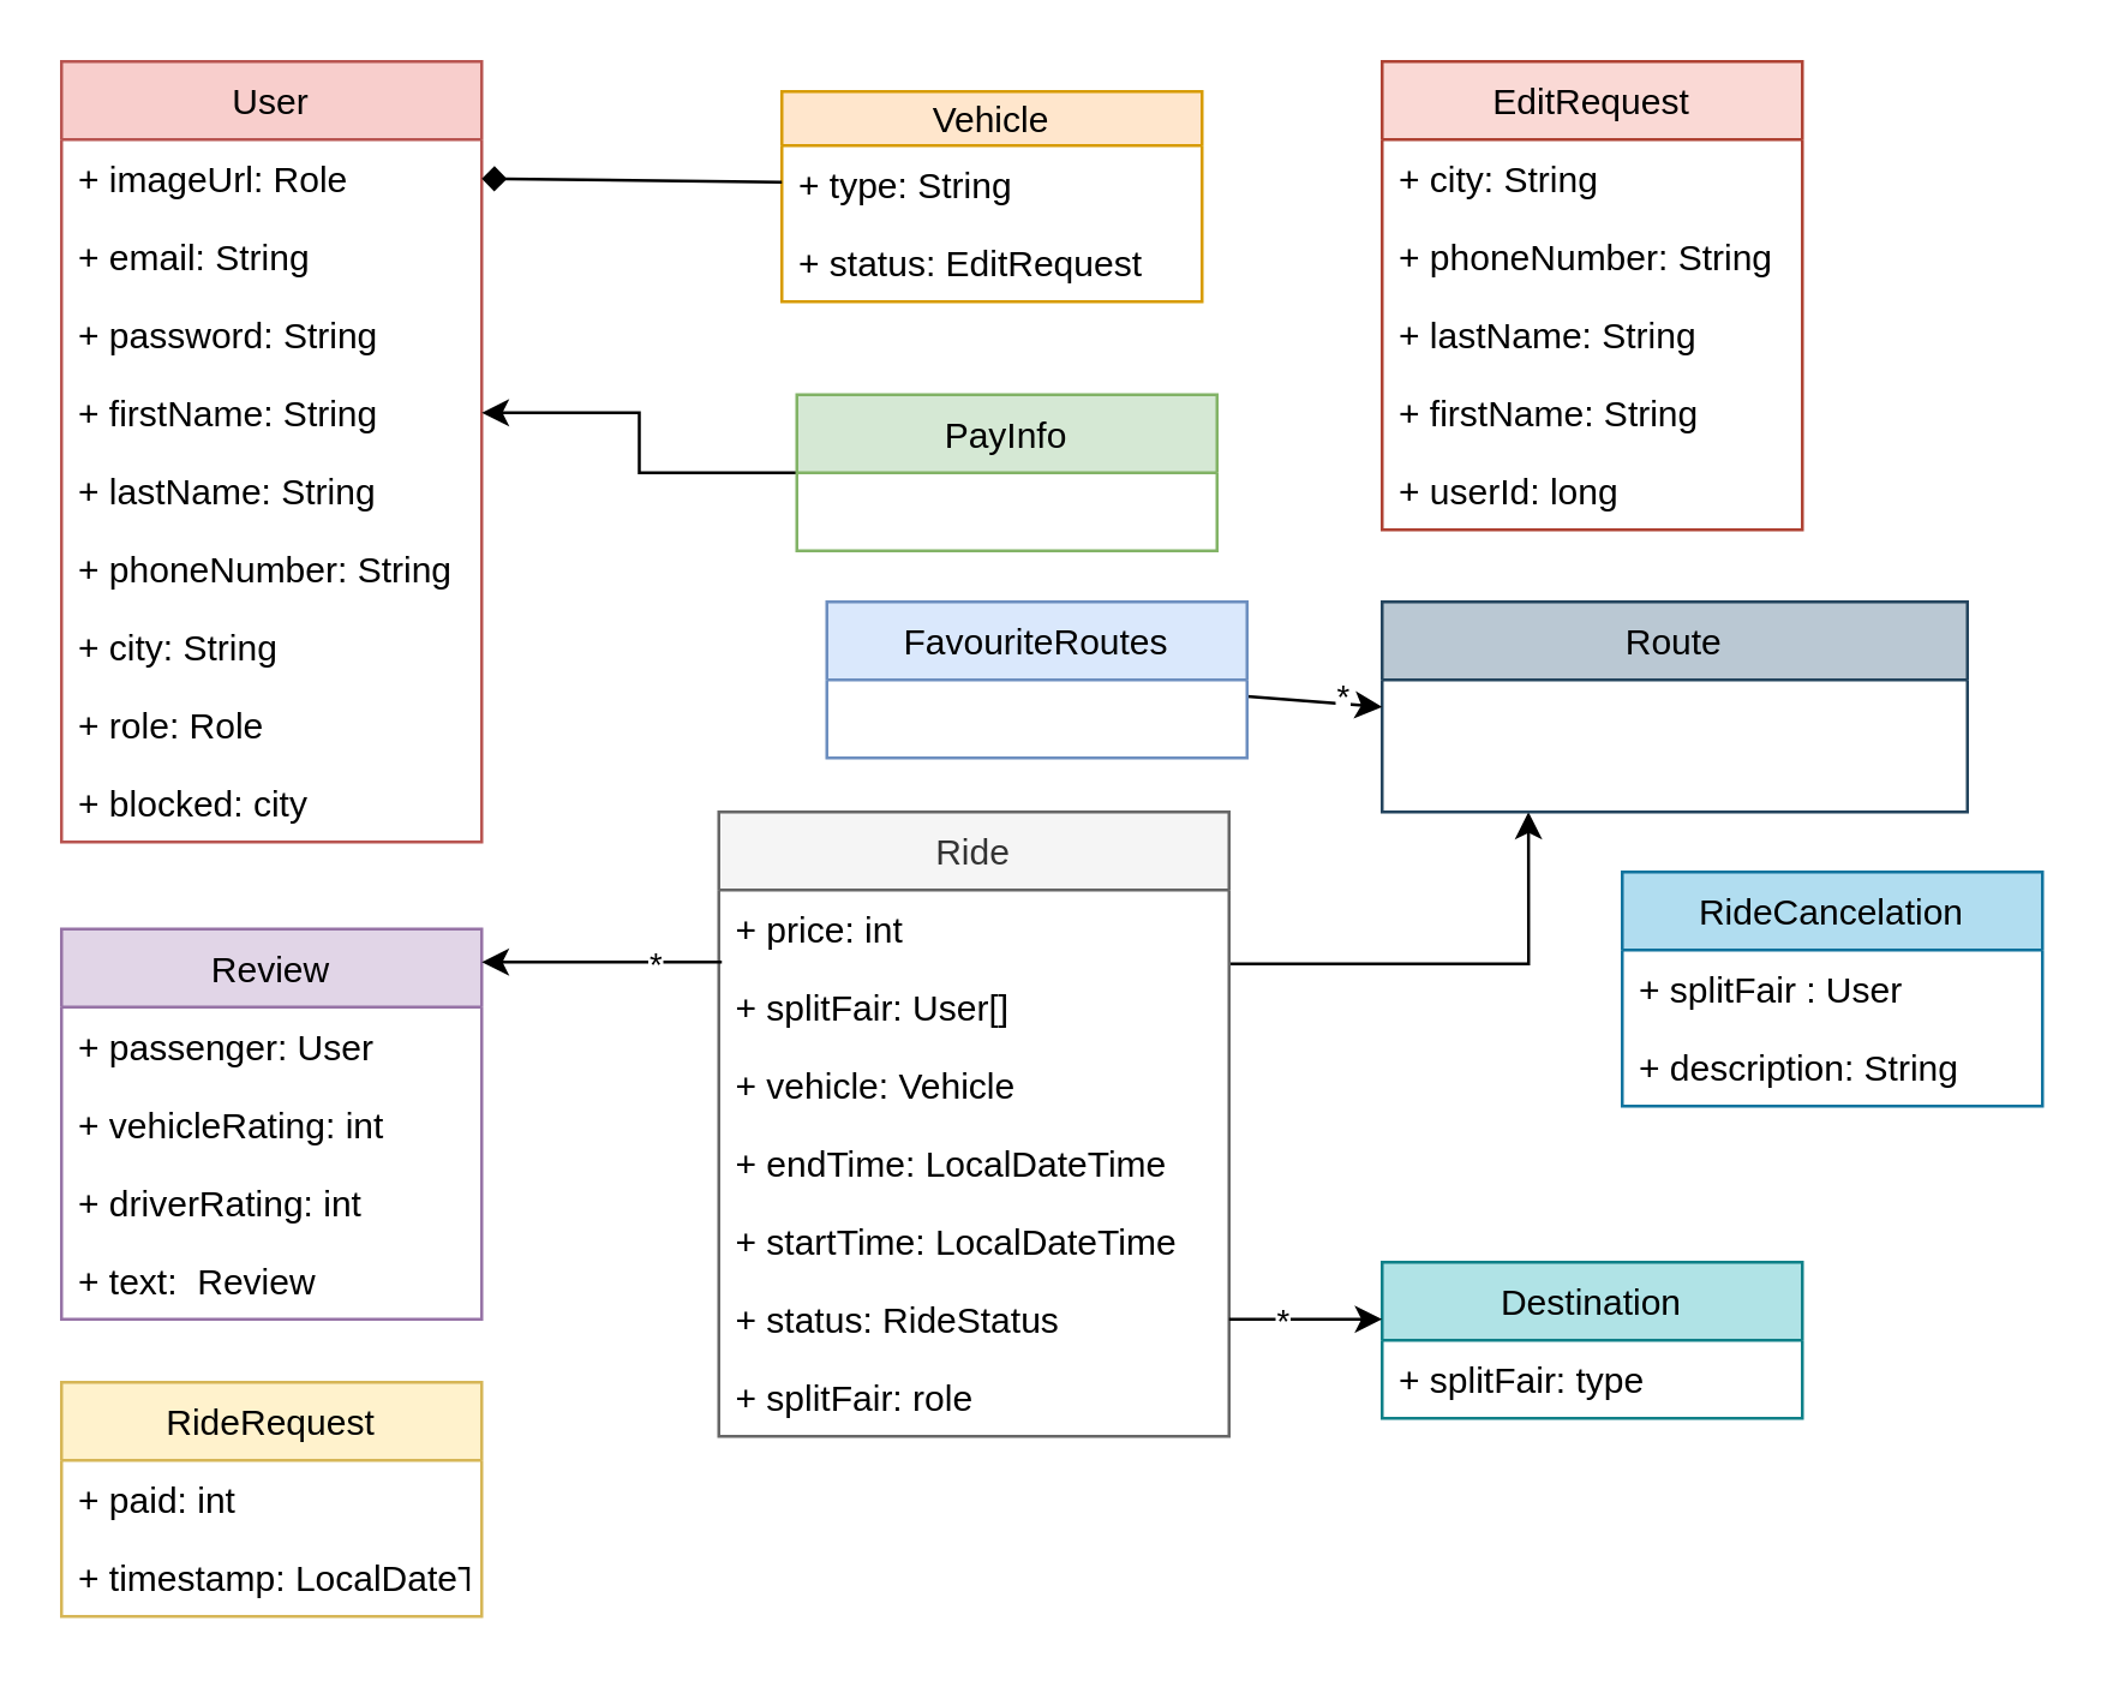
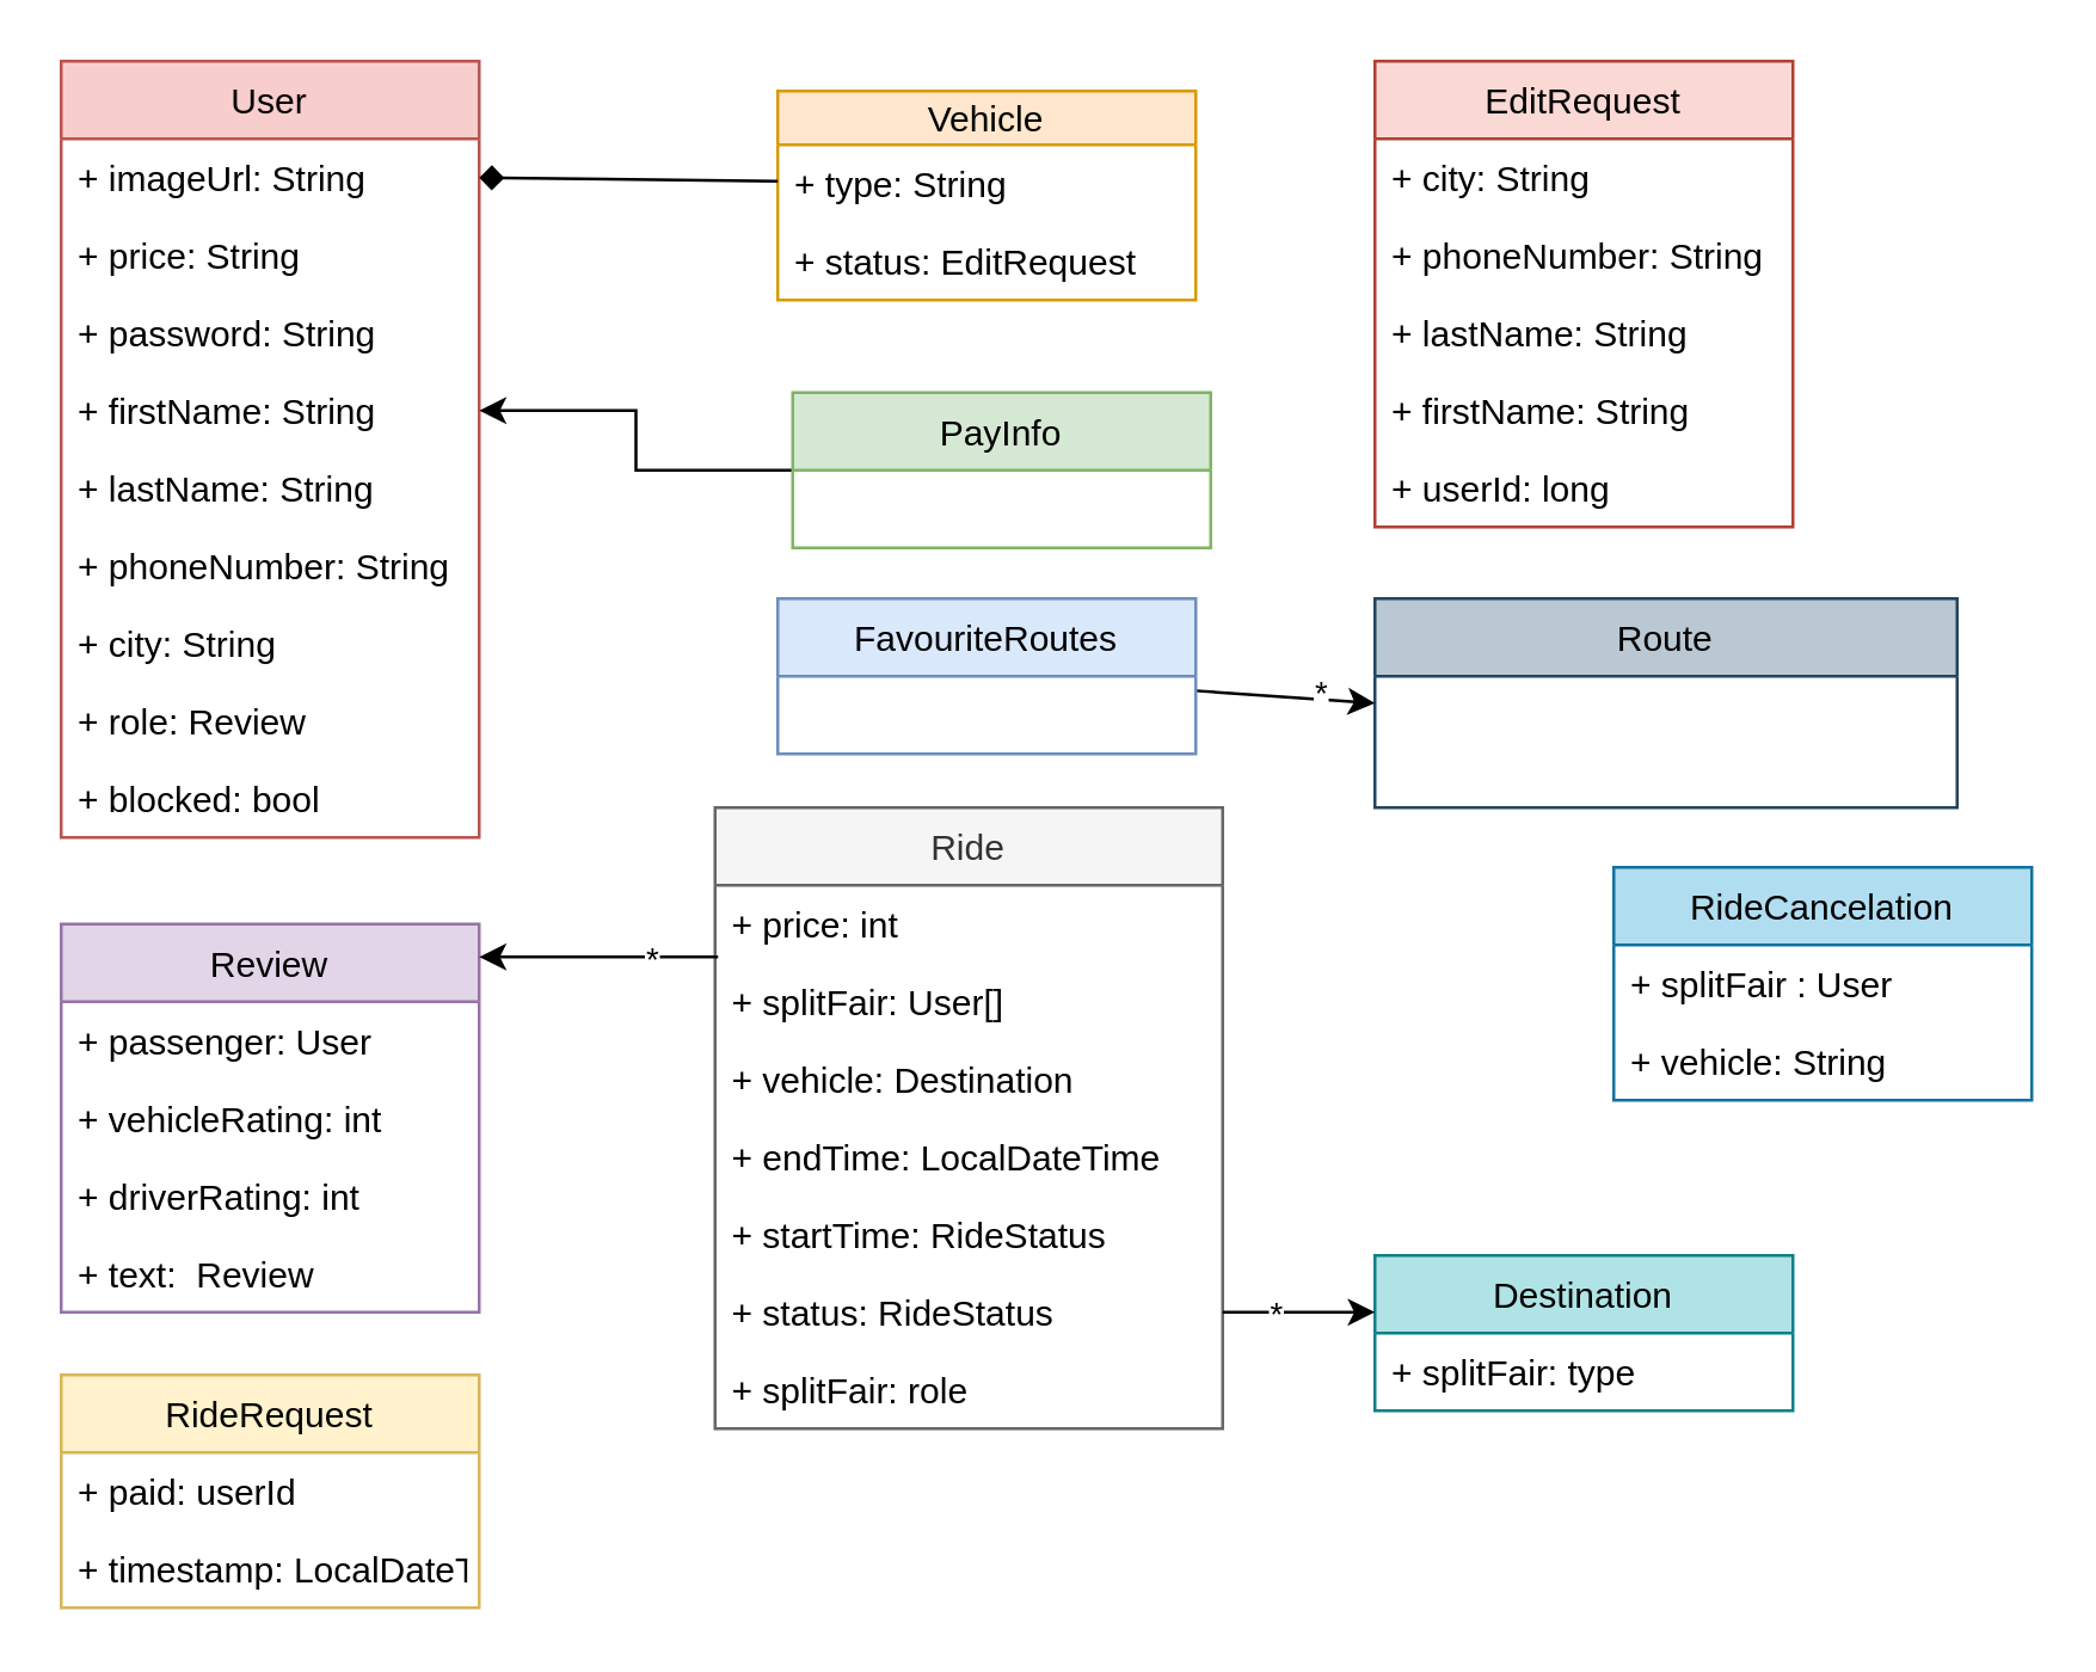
- <mxCell id="3" value="+ imageUrl: Role" style="text;strokeColor=none;fillColor=none;align=left;verticalAlign=top;spacingLeft=4;spacingRight=4;overflow=hidden;rotatable=0;points=[[0,0.5],[1,0.5]];portConstraint=eastwest;" parent="2" vertex="1"><mxGeometry y="26" width="140" height="26" as="geometry" /></mxCell>
+ <mxCell id="3" value="+ imageUrl: String" style="text;strokeColor=none;fillColor=none;align=left;verticalAlign=top;spacingLeft=4;spacingRight=4;overflow=hidden;rotatable=0;points=[[0,0.5],[1,0.5]];portConstraint=eastwest;" parent="2" vertex="1"><mxGeometry y="26" width="140" height="26" as="geometry" /></mxCell>
- <mxCell id="4" value="+ email: String" style="text;strokeColor=none;fillColor=none;align=left;verticalAlign=top;spacingLeft=4;spacingRight=4;overflow=hidden;rotatable=0;points=[[0,0.5],[1,0.5]];portConstraint=eastwest;" parent="2" vertex="1"><mxGeometry y="52" width="140" height="26" as="geometry" /></mxCell>
+ <mxCell id="4" value="+ price: String" style="text;strokeColor=none;fillColor=none;align=left;verticalAlign=top;spacingLeft=4;spacingRight=4;overflow=hidden;rotatable=0;points=[[0,0.5],[1,0.5]];portConstraint=eastwest;" parent="2" vertex="1"><mxGeometry y="52" width="140" height="26" as="geometry" /></mxCell>
- <mxCell id="50" value="FavouriteRoutes" style="swimlane;fontStyle=0;childLayout=stackLayout;horizontal=1;startSize=26;fillColor=#dae8fc;horizontalStack=0;resizeParent=1;resizeParentMax=0;resizeLast=0;collapsible=1;marginBottom=0;strokeColor=#6c8ebf;" parent="1" vertex="1"><mxGeometry x="275" y="200" width="140" height="52" as="geometry" /></mxCell>
+ <mxCell id="50" value="FavouriteRoutes" style="swimlane;fontStyle=0;childLayout=stackLayout;horizontal=1;startSize=26;fillColor=#dae8fc;horizontalStack=0;resizeParent=1;resizeParentMax=0;resizeLast=0;collapsible=1;marginBottom=0;strokeColor=#6c8ebf;" parent="1" vertex="1"><mxGeometry x="260" y="200" width="140" height="52" as="geometry" /></mxCell>
- <mxCell id="10" value="+ role: Role" style="text;strokeColor=none;fillColor=none;align=left;verticalAlign=top;spacingLeft=4;spacingRight=4;overflow=hidden;rotatable=0;points=[[0,0.5],[1,0.5]];portConstraint=eastwest;" parent="2" vertex="1"><mxGeometry y="208" width="140" height="26" as="geometry" /></mxCell>
+ <mxCell id="10" value="+ role: Review" style="text;strokeColor=none;fillColor=none;align=left;verticalAlign=top;spacingLeft=4;spacingRight=4;overflow=hidden;rotatable=0;points=[[0,0.5],[1,0.5]];portConstraint=eastwest;" parent="2" vertex="1"><mxGeometry y="208" width="140" height="26" as="geometry" /></mxCell>
- <mxCell id="11" value="+ blocked: city" style="text;strokeColor=none;fillColor=none;align=left;verticalAlign=top;spacingLeft=4;spacingRight=4;overflow=hidden;rotatable=0;points=[[0,0.5],[1,0.5]];portConstraint=eastwest;" parent="2" vertex="1"><mxGeometry y="234" width="140" height="26" as="geometry" /></mxCell>
+ <mxCell id="11" value="+ blocked: bool" style="text;strokeColor=none;fillColor=none;align=left;verticalAlign=top;spacingLeft=4;spacingRight=4;overflow=hidden;rotatable=0;points=[[0,0.5],[1,0.5]];portConstraint=eastwest;" parent="2" vertex="1"><mxGeometry y="234" width="140" height="26" as="geometry" /></mxCell>
- <mxCell id="18" style="edgeStyle=orthogonalEdgeStyle;rounded=0;orthogonalLoop=1;jettySize=auto;html=1;entryX=0.25;entryY=1;entryDx=0;entryDy=0;startArrow=none;startFill=0;exitX=1.001;exitY=0.946;exitDx=0;exitDy=0;exitPerimeter=0;" parent="1" source="20" target="44" edge="1"><mxGeometry relative="1" as="geometry" /></mxCell>
- <mxCell id="53" value="+ description: String" style="text;strokeColor=none;fillColor=none;align=left;verticalAlign=top;spacingLeft=4;spacingRight=4;overflow=hidden;rotatable=0;points=[[0,0.5],[1,0.5]];portConstraint=eastwest;" parent="51" vertex="1"><mxGeometry y="52" width="140" height="26" as="geometry" /></mxCell>
+ <mxCell id="53" value="+ vehicle: String" style="text;strokeColor=none;fillColor=none;align=left;verticalAlign=top;spacingLeft=4;spacingRight=4;overflow=hidden;rotatable=0;points=[[0,0.5],[1,0.5]];portConstraint=eastwest;" parent="51" vertex="1"><mxGeometry y="52" width="140" height="26" as="geometry" /></mxCell>
- <mxCell id="22" value="+ vehicle: Vehicle" style="text;strokeColor=none;fillColor=none;align=left;verticalAlign=top;spacingLeft=4;spacingRight=4;overflow=hidden;rotatable=0;points=[[0,0.5],[1,0.5]];portConstraint=eastwest;" parent="19" vertex="1"><mxGeometry y="78" width="170" height="26" as="geometry" /></mxCell>
+ <mxCell id="22" value="+ vehicle: Destination" style="text;strokeColor=none;fillColor=none;align=left;verticalAlign=top;spacingLeft=4;spacingRight=4;overflow=hidden;rotatable=0;points=[[0,0.5],[1,0.5]];portConstraint=eastwest;" parent="19" vertex="1"><mxGeometry y="78" width="170" height="26" as="geometry" /></mxCell>
- <mxCell id="24" value="+ startTime: LocalDateTime" style="text;strokeColor=none;fillColor=none;align=left;verticalAlign=top;spacingLeft=4;spacingRight=4;overflow=hidden;rotatable=0;points=[[0,0.5],[1,0.5]];portConstraint=eastwest;" parent="19" vertex="1"><mxGeometry y="130" width="170" height="26" as="geometry" /></mxCell>
+ <mxCell id="24" value="+ startTime: RideStatus" style="text;strokeColor=none;fillColor=none;align=left;verticalAlign=top;spacingLeft=4;spacingRight=4;overflow=hidden;rotatable=0;points=[[0,0.5],[1,0.5]];portConstraint=eastwest;" parent="19" vertex="1"><mxGeometry y="130" width="170" height="26" as="geometry" /></mxCell>
- <mxCell id="46" value="+ paid: int" style="text;strokeColor=none;fillColor=none;align=left;verticalAlign=top;spacingLeft=4;spacingRight=4;overflow=hidden;rotatable=0;points=[[0,0.5],[1,0.5]];portConstraint=eastwest;" parent="45" vertex="1"><mxGeometry y="26" width="140" height="26" as="geometry" /></mxCell>
+ <mxCell id="46" value="+ paid: userId" style="text;strokeColor=none;fillColor=none;align=left;verticalAlign=top;spacingLeft=4;spacingRight=4;overflow=hidden;rotatable=0;points=[[0,0.5],[1,0.5]];portConstraint=eastwest;" parent="45" vertex="1"><mxGeometry y="26" width="140" height="26" as="geometry" /></mxCell>
